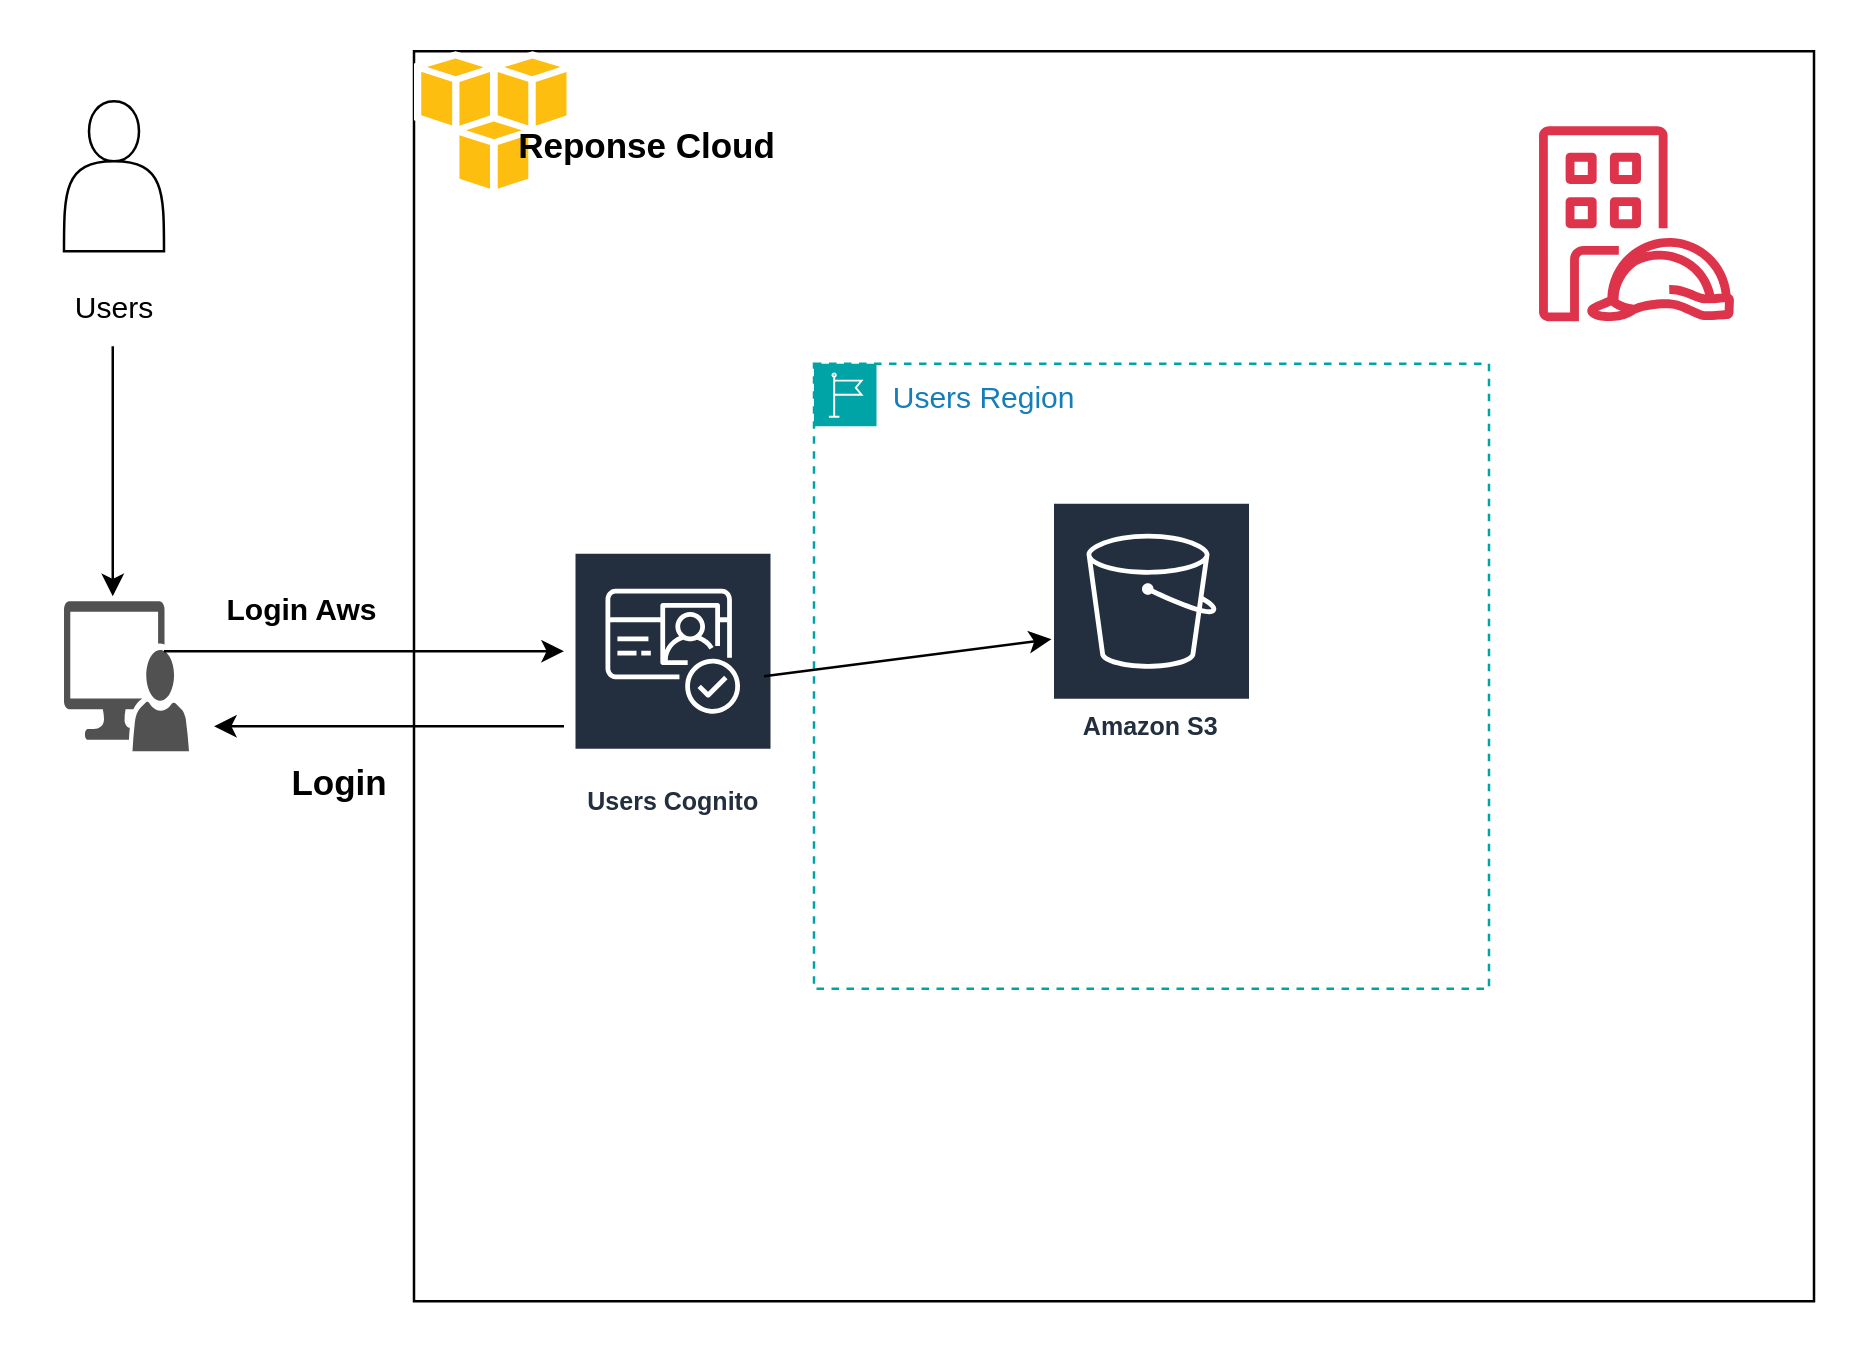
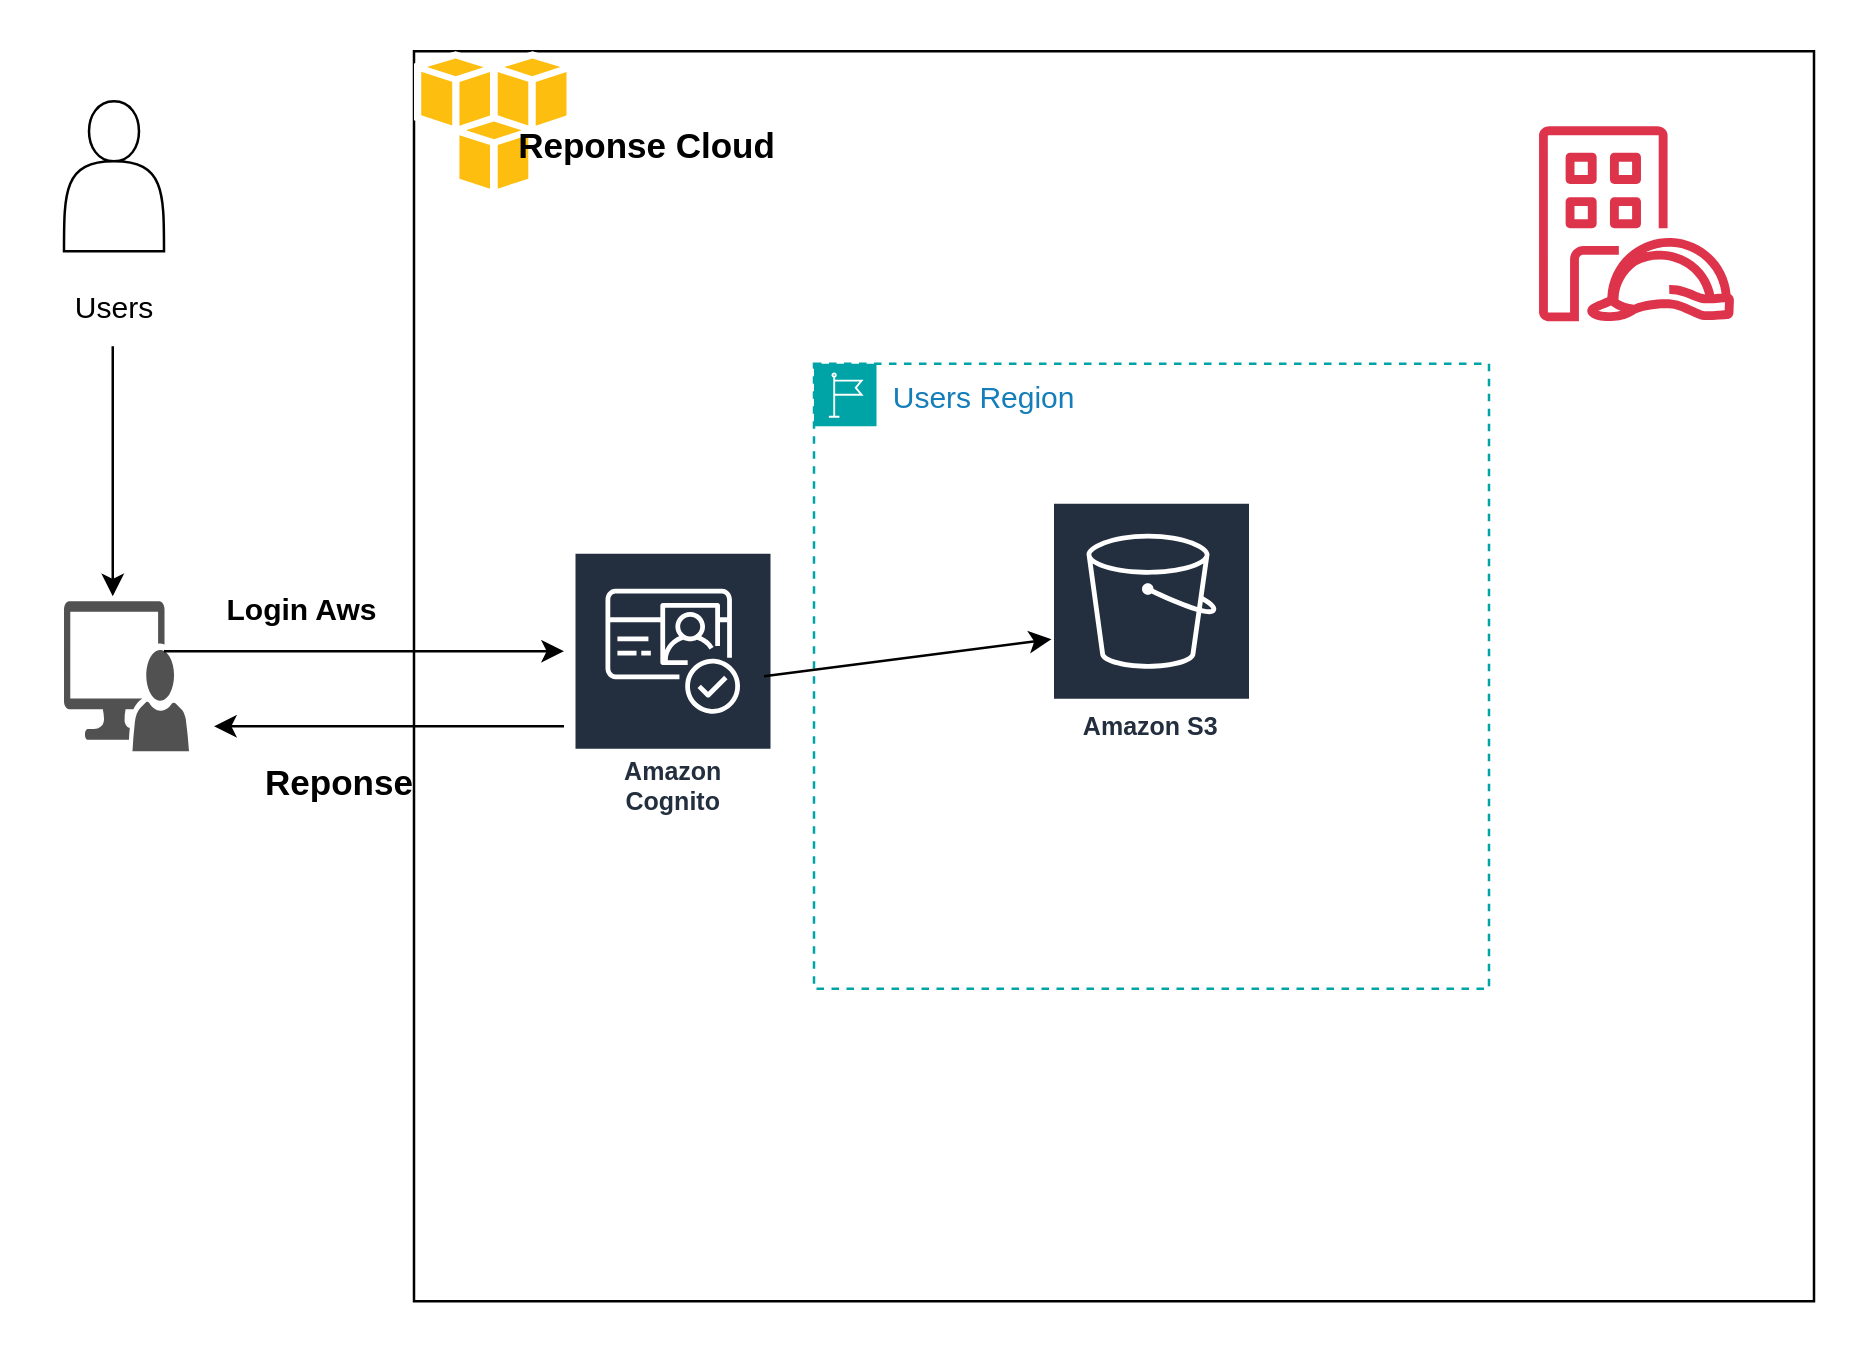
- <mxCell id="13" value="&lt;font style=&quot;font-size: 14px;&quot;&gt;Login&lt;/font&gt;" style="text;strokeColor=none;fillColor=none;html=1;fontSize=24;fontStyle=1;verticalAlign=middle;align=center;" vertex="1" parent="1"><mxGeometry x="85" y="290" width="100" height="40" as="geometry" /></mxCell>
+ <mxCell id="13" value="&lt;font style=&quot;font-size: 14px;&quot;&gt;Reponse&lt;/font&gt;" style="text;strokeColor=none;fillColor=none;html=1;fontSize=24;fontStyle=1;verticalAlign=middle;align=center;" vertex="1" parent="1"><mxGeometry x="85" y="290" width="100" height="40" as="geometry" /></mxCell>
- <mxCell id="8" value="Users Cognito" style="sketch=0;outlineConnect=0;fontColor=#232F3E;gradientColor=none;strokeColor=#ffffff;fillColor=#232F3E;dashed=0;verticalLabelPosition=middle;verticalAlign=bottom;align=center;html=1;whiteSpace=wrap;fontSize=10;fontStyle=1;spacing=3;shape=mxgraph.aws4.productIcon;prIcon=mxgraph.aws4.cognito;" vertex="1" parent="1"><mxGeometry x="228.6" y="220" width="80" height="110" as="geometry" /></mxCell>
+ <mxCell id="8" value="Amazon Cognito" style="sketch=0;outlineConnect=0;fontColor=#232F3E;gradientColor=none;strokeColor=#ffffff;fillColor=#232F3E;dashed=0;verticalLabelPosition=middle;verticalAlign=bottom;align=center;html=1;whiteSpace=wrap;fontSize=10;fontStyle=1;spacing=3;shape=mxgraph.aws4.productIcon;prIcon=mxgraph.aws4.cognito;" vertex="1" parent="1"><mxGeometry x="228.6" y="220" width="80" height="110" as="geometry" /></mxCell>
